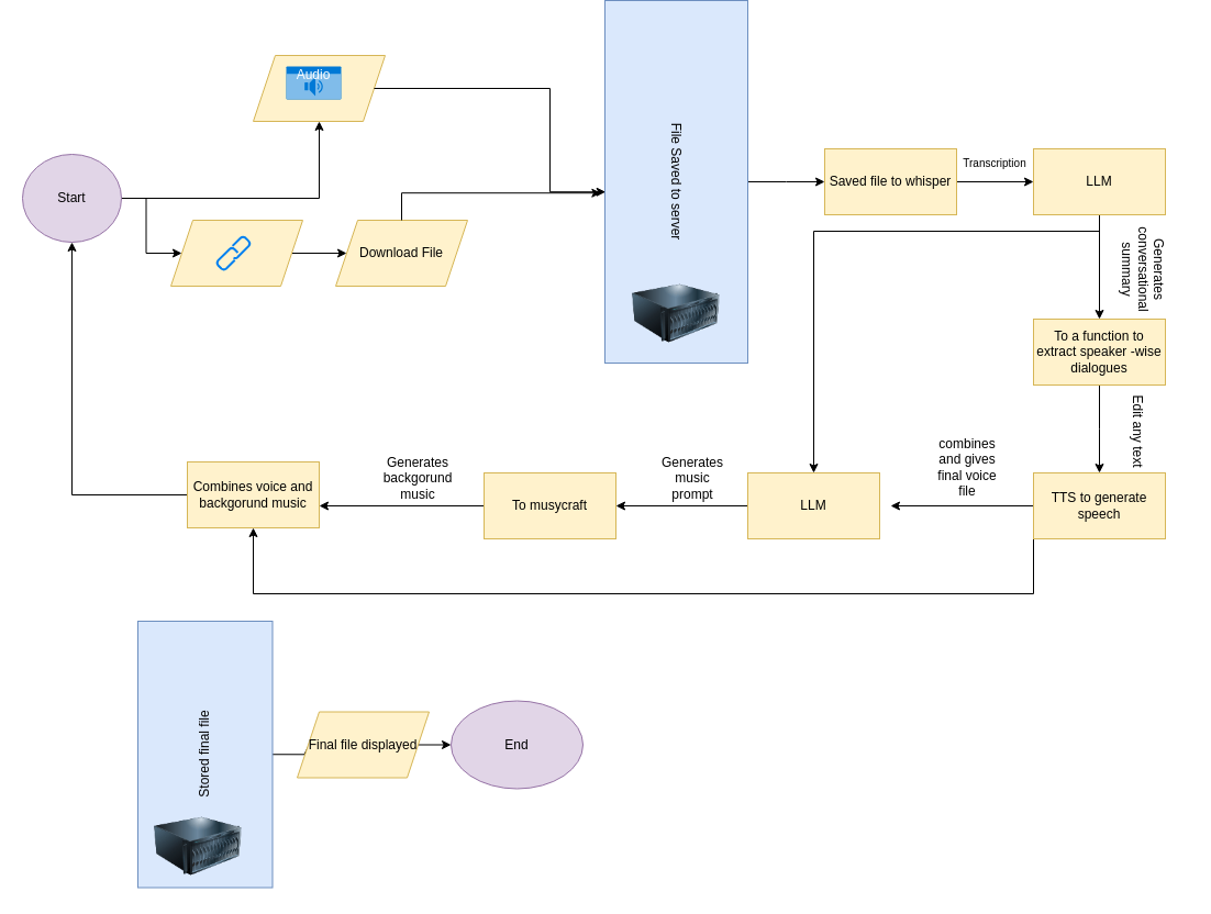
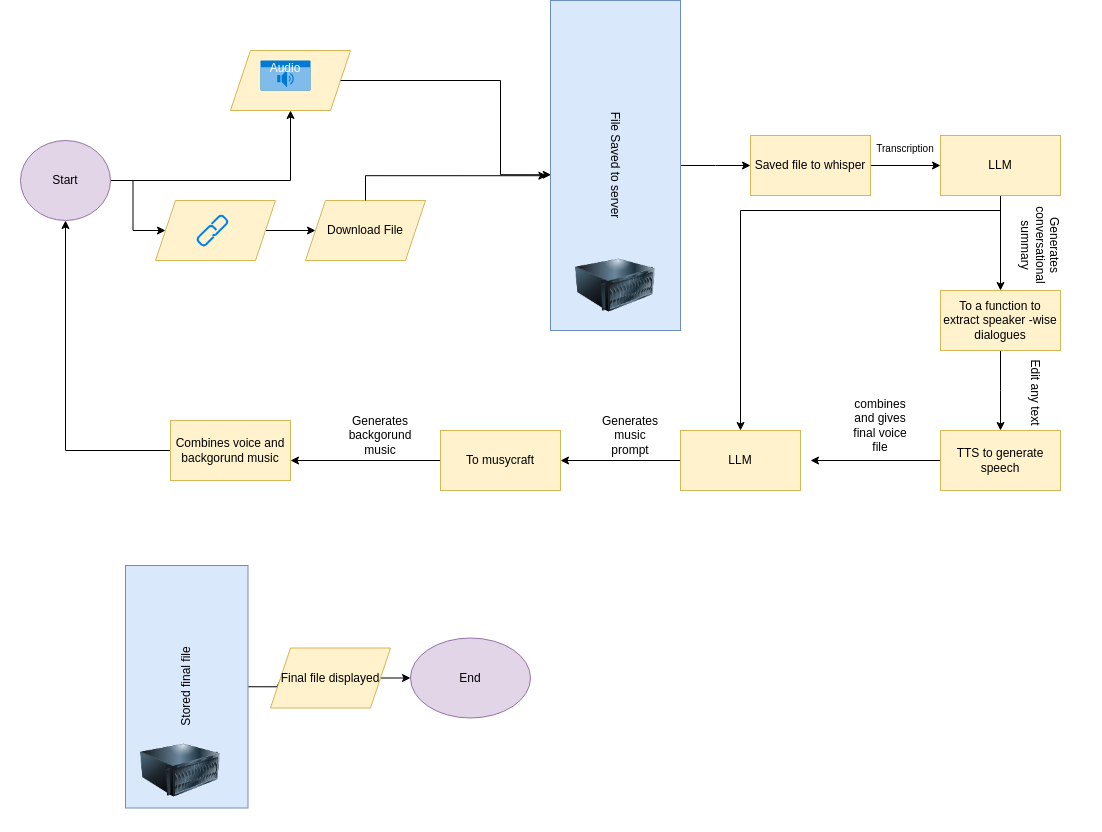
- <mxCell id="23" style="edgeStyle=orthogonalEdgeStyle;rounded=0;orthogonalLoop=1;jettySize=auto;html=1;exitX=0;exitY=0.5;exitDx=0;exitDy=0;entryX=0.5;entryY=1;entryDx=0;entryDy=0;" edge="1" parent="1" source="24" target="33"><mxGeometry relative="1" as="geometry"><mxPoint x="260" y="460" as="targetPoint" /><Array as="points"><mxPoint x="940" y="510" /><mxPoint x="230" y="510" /></Array></mxGeometry></mxCell>
